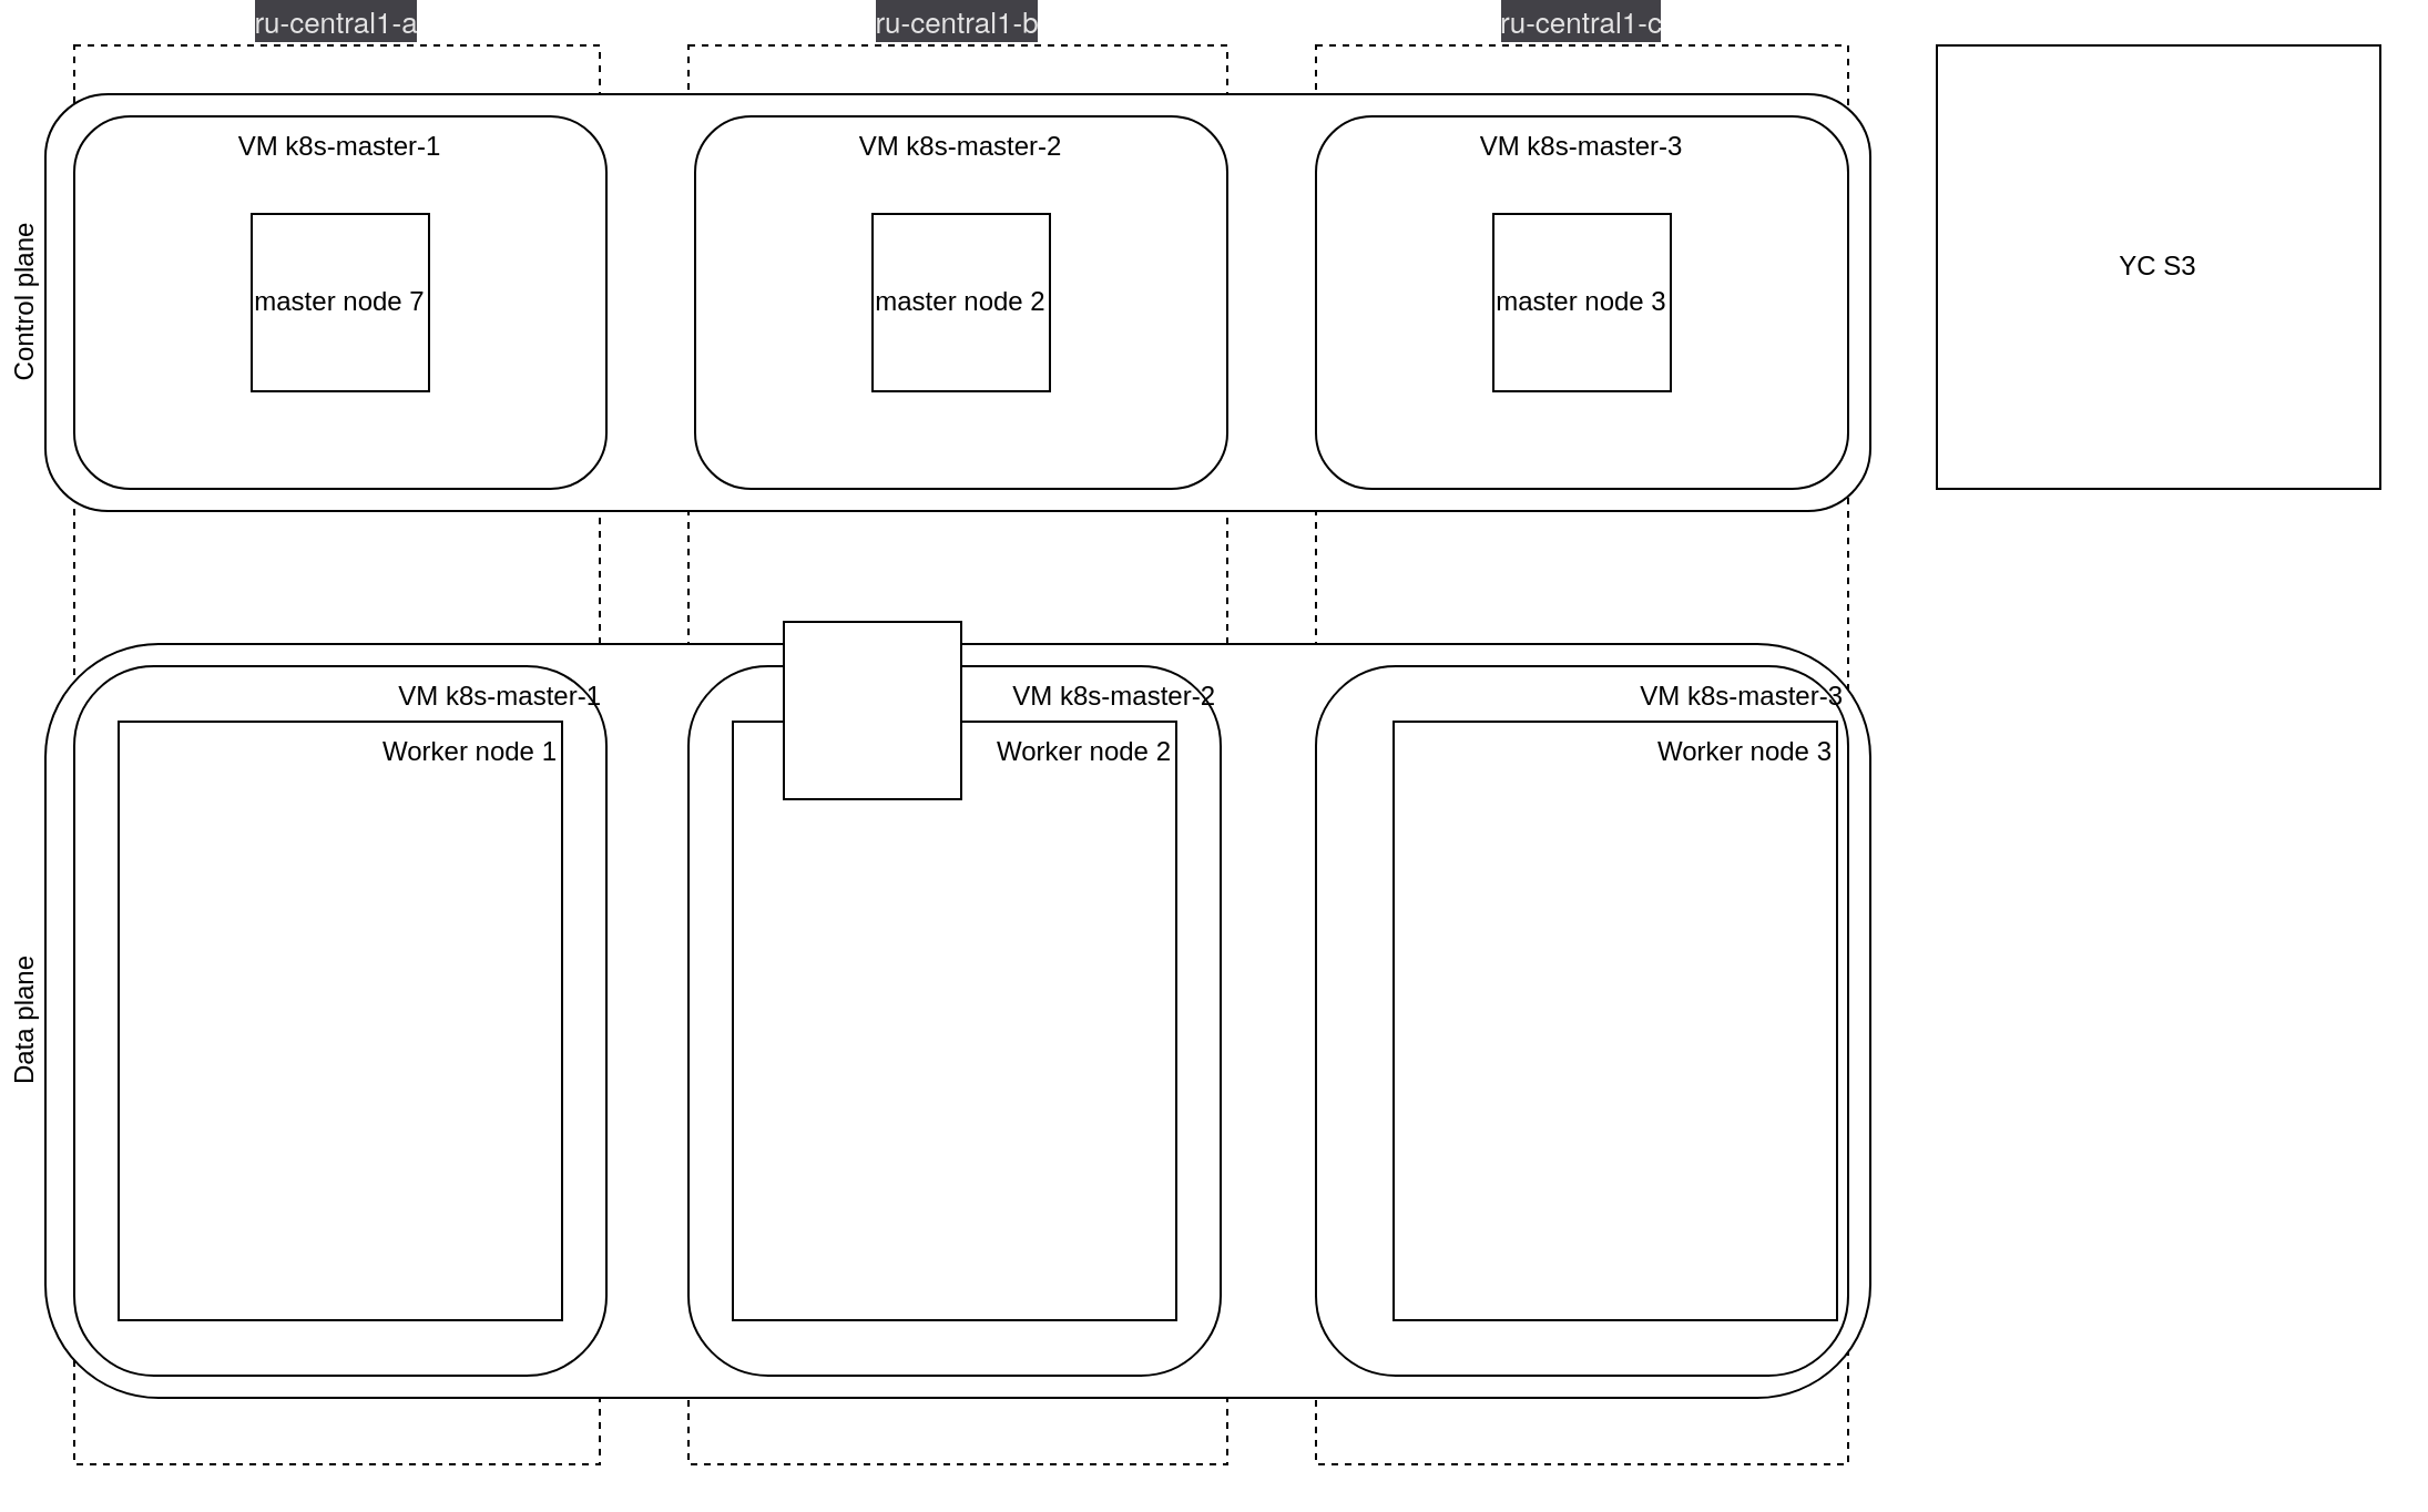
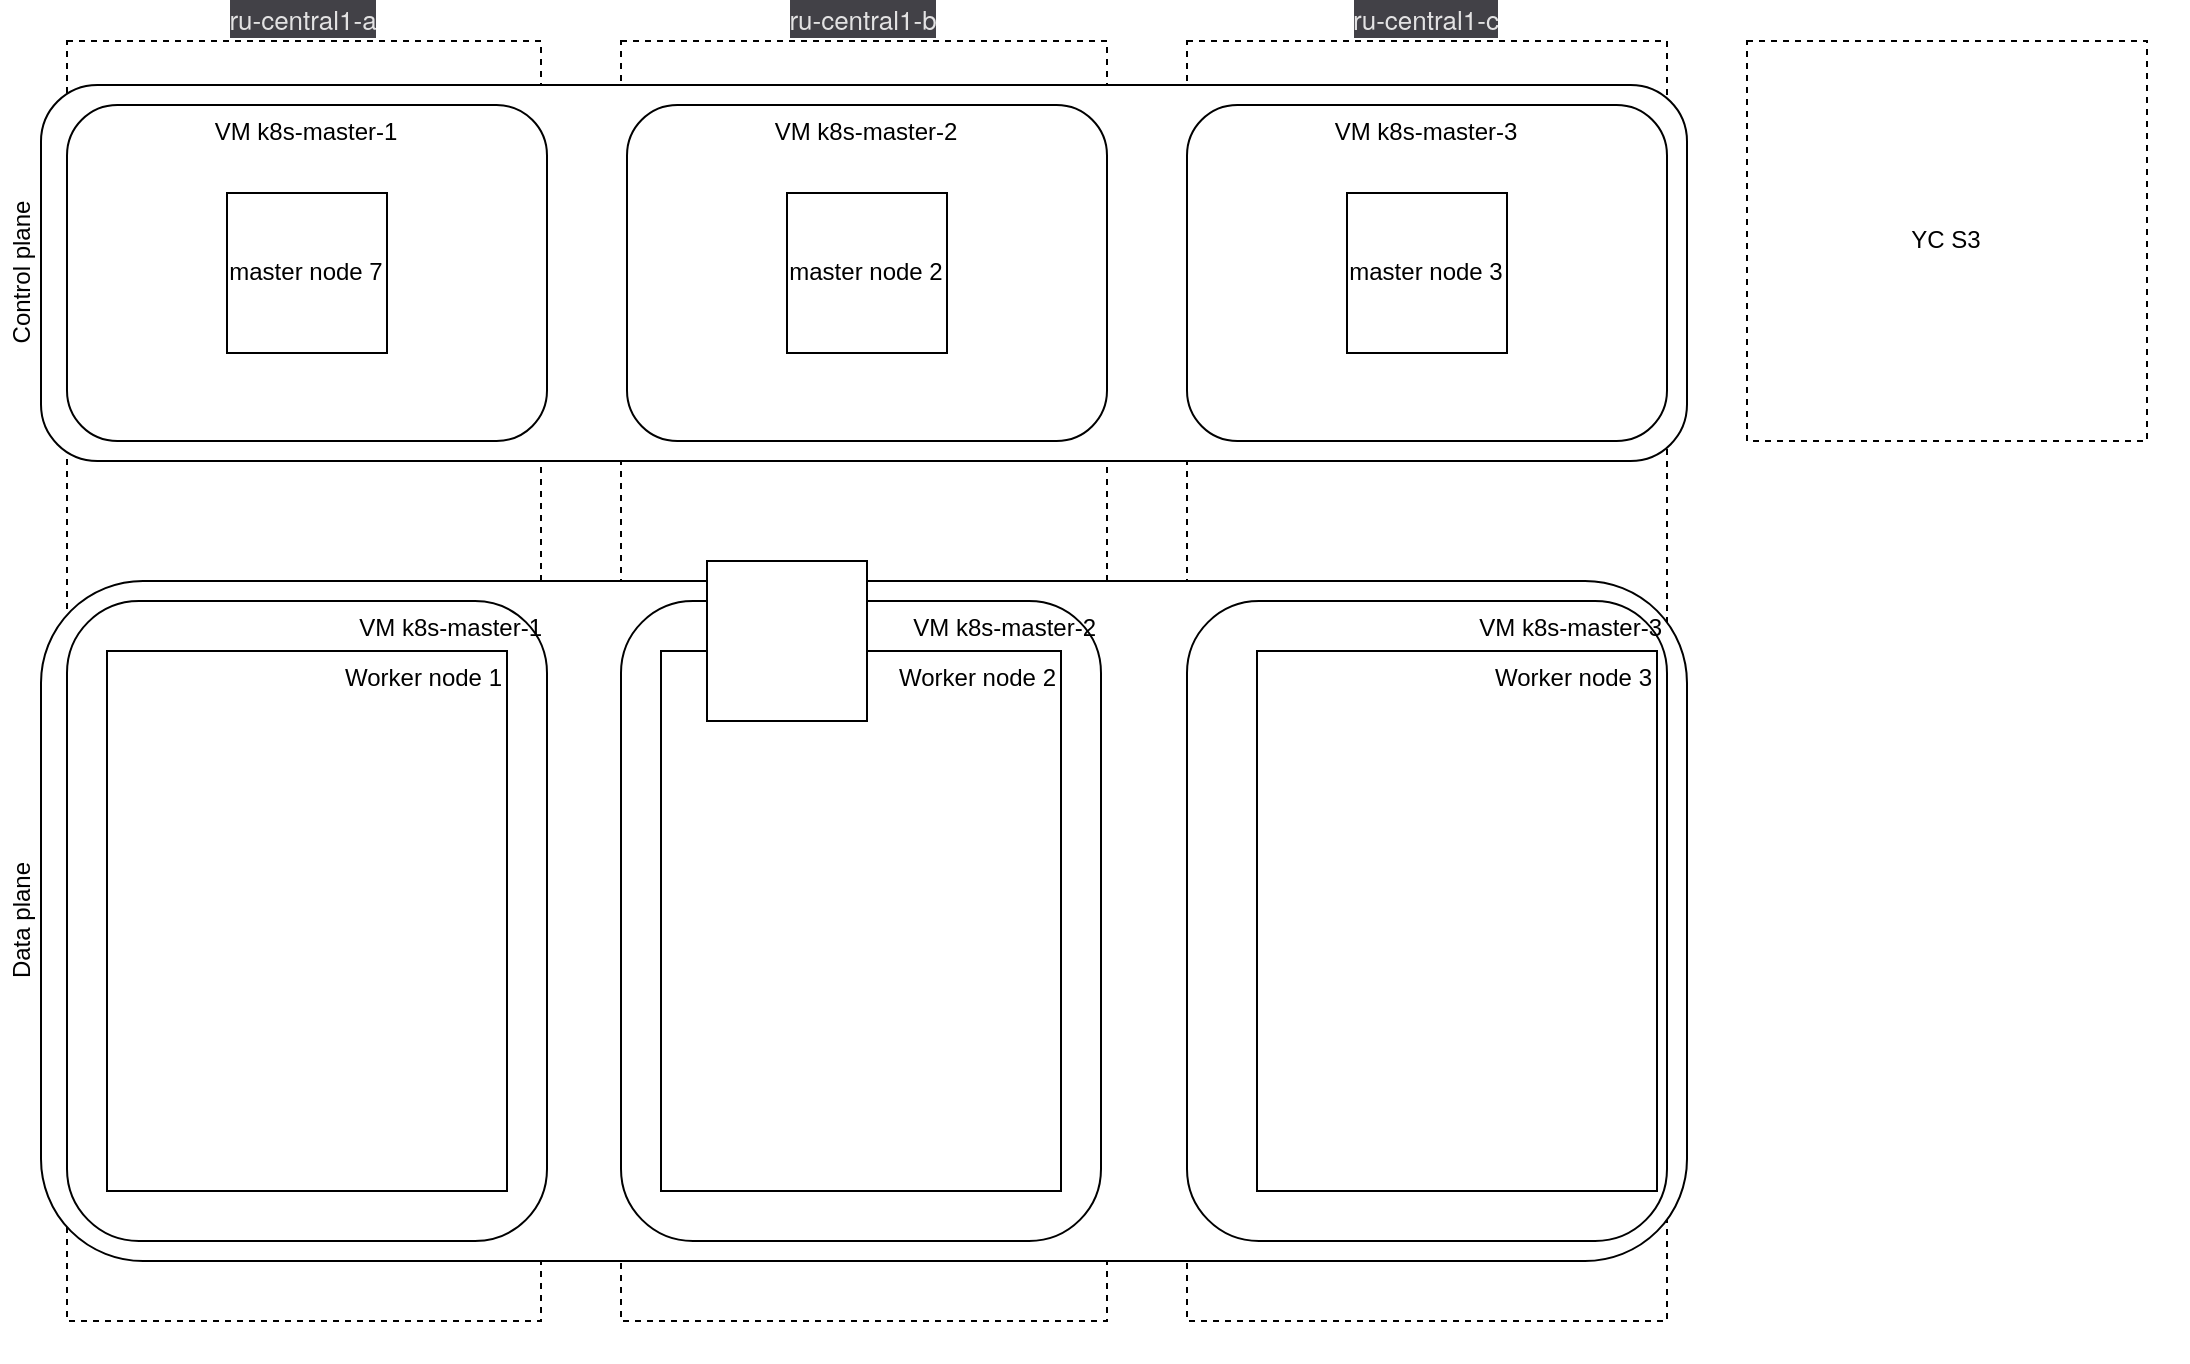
- <mxCell id="20" value="YC S3" style="whiteSpace=wrap;html=1;aspect=fixed;" vertex="1" parent="1"><mxGeometry x="873" y="20" width="200" height="200" as="geometry" /></mxCell>
+ <mxCell id="20" value="YC S3" style="whiteSpace=wrap;html=1;aspect=fixed;dashed=1;" vertex="1" parent="1"><mxGeometry x="873" y="20" width="200" height="200" as="geometry" /></mxCell>
